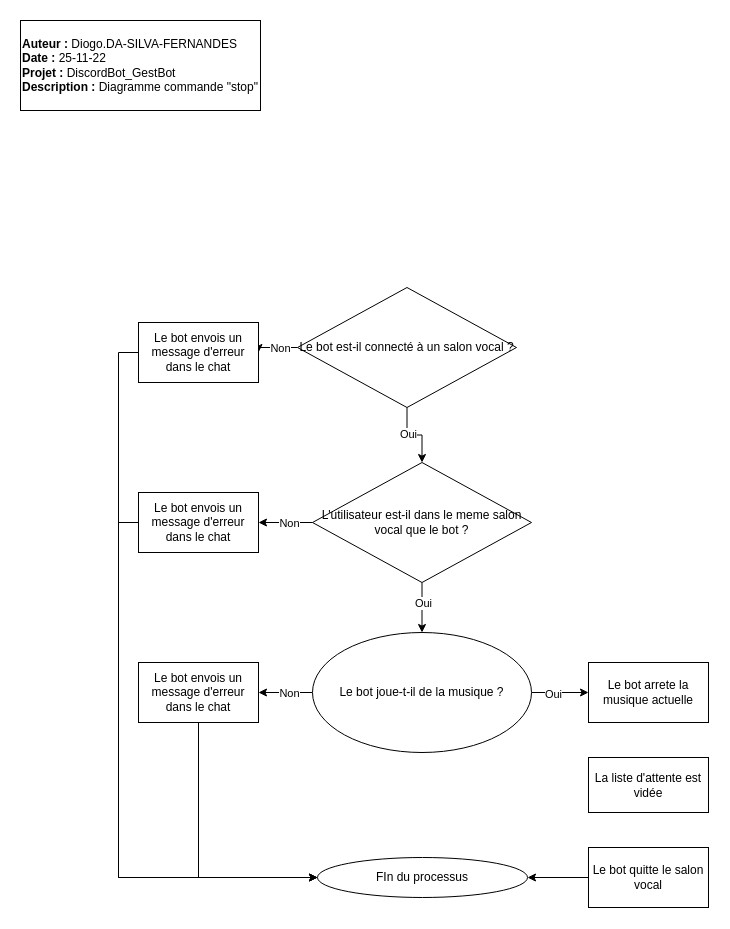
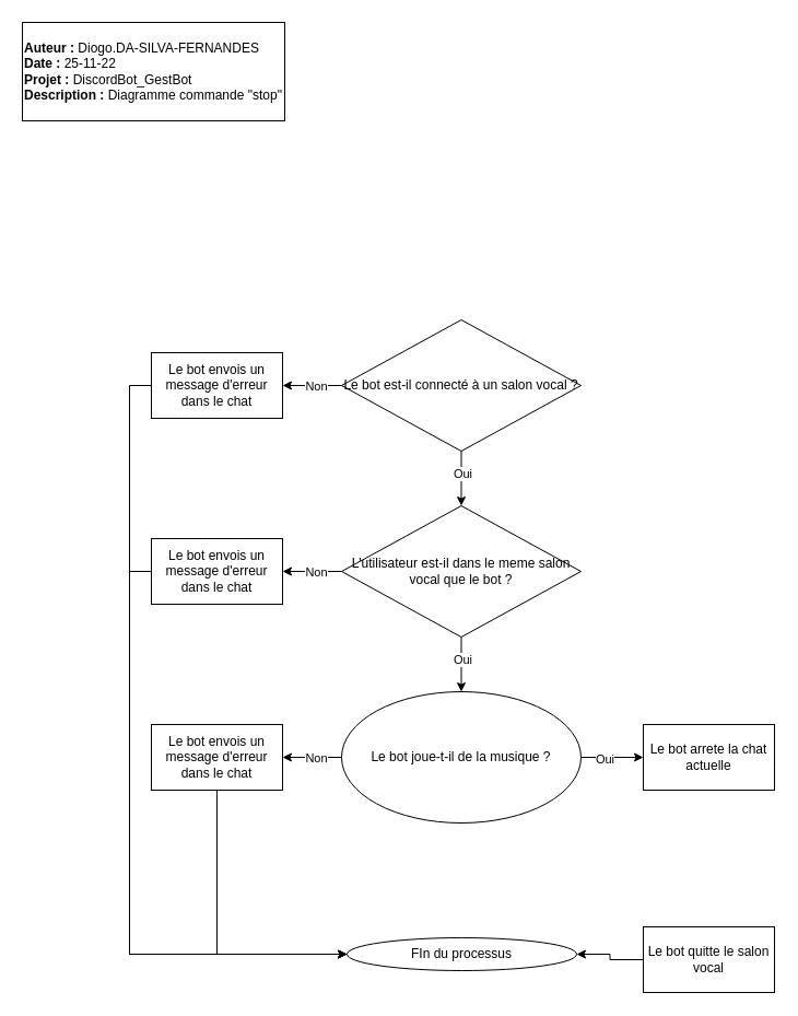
- <mxCell id="6" value="Le bot est-il connecté à un salon vocal ?" style="rhombus;whiteSpace=wrap;html=1;" parent="1" vertex="1"><mxGeometry x="297" y="287" width="219" height="120" as="geometry" /></mxCell>
+ <mxCell id="6" value="Le bot est-il connecté à un salon vocal ?" style="rhombus;whiteSpace=wrap;html=1;" parent="1" vertex="1"><mxGeometry x="312" y="292" width="219" height="120" as="geometry" /></mxCell>
- <mxCell id="23" value="Le bot arrete la musique actuelle" style="rounded=0;whiteSpace=wrap;html=1;" parent="1" vertex="1"><mxGeometry x="588" y="662" width="120" height="60" as="geometry" /></mxCell>
+ <mxCell id="23" value="Le bot arrete la chat actuelle" style="rounded=0;whiteSpace=wrap;html=1;" parent="1" vertex="1"><mxGeometry x="588" y="662" width="120" height="60" as="geometry" /></mxCell>
- <mxCell id="26" value="La liste d'attente est vidée" style="rounded=0;whiteSpace=wrap;html=1;" parent="1" vertex="1"><mxGeometry x="588" y="757" width="120" height="55" as="geometry" /></mxCell>
- <mxCell id="24" value="FIn du processus" style="ellipse;whiteSpace=wrap;html=1;" parent="1" vertex="1"><mxGeometry x="317" y="857" width="210" height="40" as="geometry" /></mxCell>
+ <mxCell id="24" value="FIn du processus" style="ellipse;whiteSpace=wrap;html=1;" parent="1" vertex="1"><mxGeometry x="317" y="857" width="210" height="30" as="geometry" /></mxCell>
